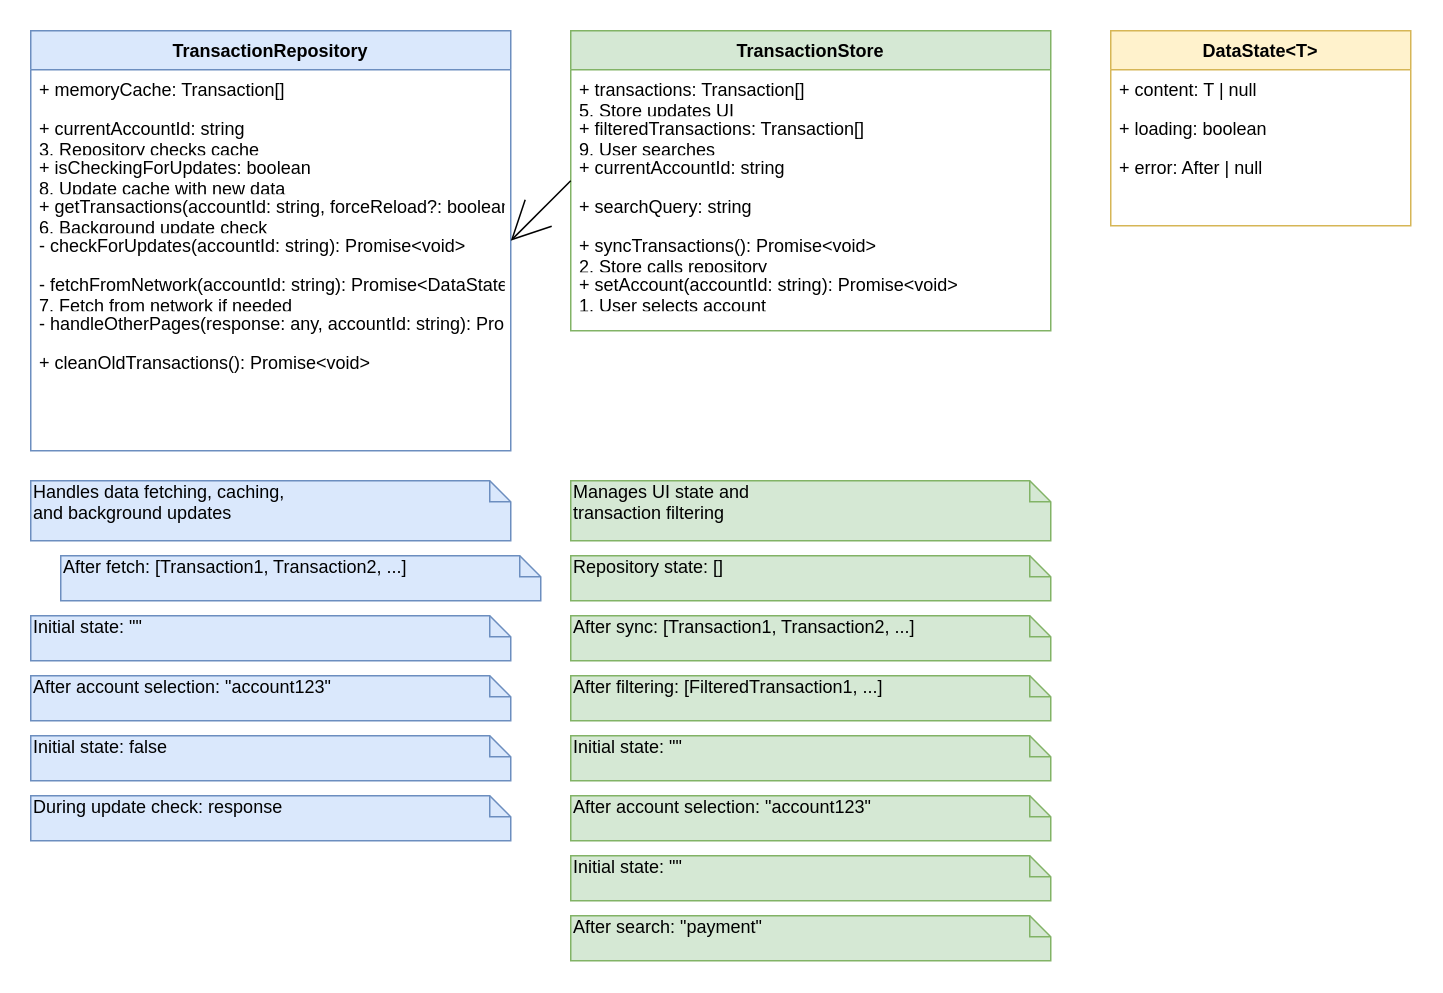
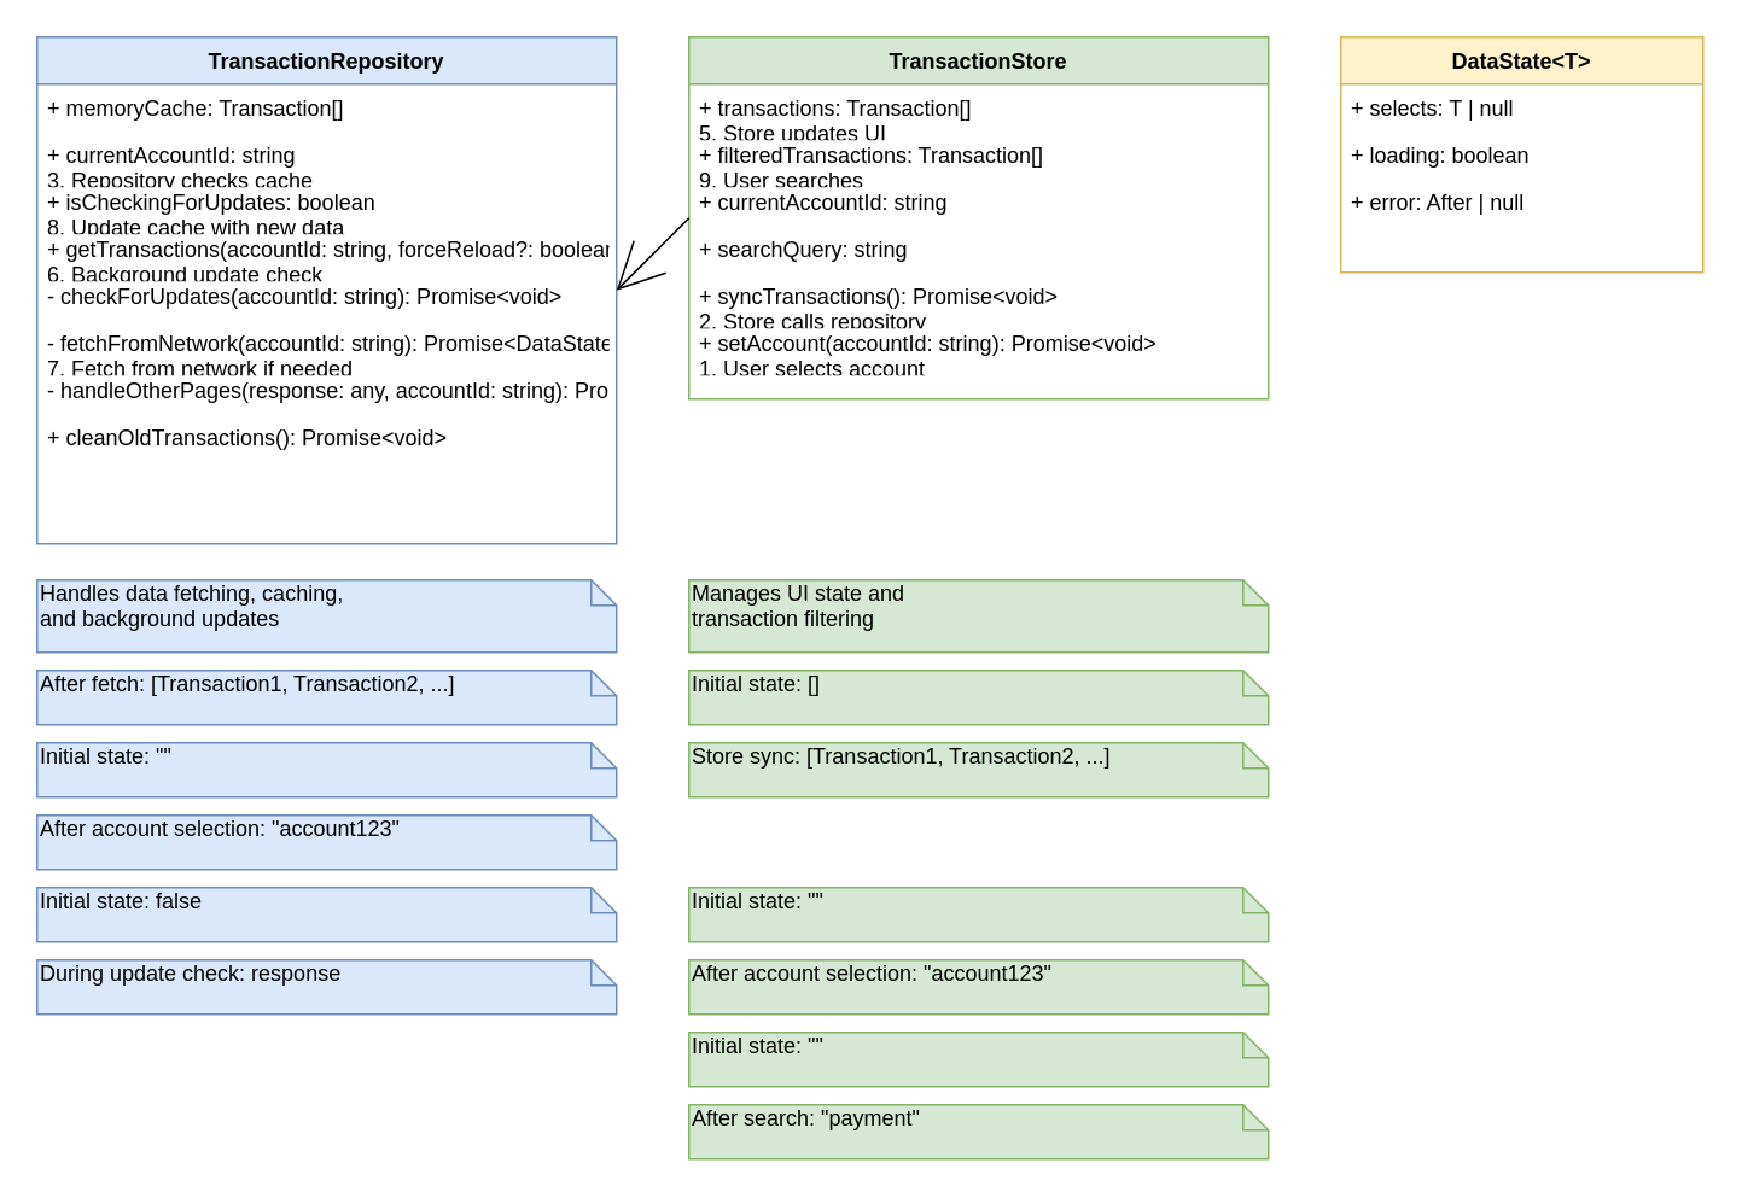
- <mxCell id="19" value="+ content: T | null" style="text;strokeColor=none;fillColor=none;align=left;verticalAlign=top;spacingLeft=4;spacingRight=4;overflow=hidden;rotatable=0;points=[[0,0.5],[1,0.5]];portConstraint=eastwest;" vertex="1" parent="18"><mxGeometry y="26" width="200" height="26" as="geometry" /></mxCell>
+ <mxCell id="19" value="+ selects: T | null" style="text;strokeColor=none;fillColor=none;align=left;verticalAlign=top;spacingLeft=4;spacingRight=4;overflow=hidden;rotatable=0;points=[[0,0.5],[1,0.5]];portConstraint=eastwest;" vertex="1" parent="18"><mxGeometry y="26" width="200" height="26" as="geometry" /></mxCell>
- <mxCell id="30" value="Repository state: []" style="shape=note;whiteSpace=wrap;html=1;size=14;verticalAlign=top;align=left;spacingTop=-6;fillColor=#d5e8d4;strokeColor=#82b366;" vertex="1" parent="1"><mxGeometry x="380" y="370" width="320" height="30" as="geometry" /></mxCell>
+ <mxCell id="30" value="Initial state: []" style="shape=note;whiteSpace=wrap;html=1;size=14;verticalAlign=top;align=left;spacingTop=-6;fillColor=#d5e8d4;strokeColor=#82b366;" vertex="1" parent="1"><mxGeometry x="380" y="370" width="320" height="30" as="geometry" /></mxCell>
- <mxCell id="24" value="After fetch: [Transaction1, Transaction2, ...]" style="shape=note;whiteSpace=wrap;html=1;size=14;verticalAlign=top;align=left;spacingTop=-6;fillColor=#dae8fc;strokeColor=#6c8ebf;" vertex="1" parent="1"><mxGeometry x="40" y="370" width="320" height="30" as="geometry" /></mxCell>
+ <mxCell id="24" value="After fetch: [Transaction1, Transaction2, ...]" style="shape=note;whiteSpace=wrap;html=1;size=14;verticalAlign=top;align=left;spacingTop=-6;fillColor=#dae8fc;strokeColor=#6c8ebf;" vertex="1" parent="1"><mxGeometry x="20" y="370" width="320" height="30" as="geometry" /></mxCell>
- <mxCell id="31" value="After sync: [Transaction1, Transaction2, ...]" style="shape=note;whiteSpace=wrap;html=1;size=14;verticalAlign=top;align=left;spacingTop=-6;fillColor=#d5e8d4;strokeColor=#82b366;" vertex="1" parent="1"><mxGeometry x="380" y="410" width="320" height="30" as="geometry" /></mxCell>
+ <mxCell id="31" value="Store sync: [Transaction1, Transaction2, ...]" style="shape=note;whiteSpace=wrap;html=1;size=14;verticalAlign=top;align=left;spacingTop=-6;fillColor=#d5e8d4;strokeColor=#82b366;" vertex="1" parent="1"><mxGeometry x="380" y="410" width="320" height="30" as="geometry" /></mxCell>
- <mxCell id="32" value="After filtering: [FilteredTransaction1, ...]" style="shape=note;whiteSpace=wrap;html=1;size=14;verticalAlign=top;align=left;spacingTop=-6;fillColor=#d5e8d4;strokeColor=#82b366;" vertex="1" parent="1"><mxGeometry x="380" y="450" width="320" height="30" as="geometry" /></mxCell>
